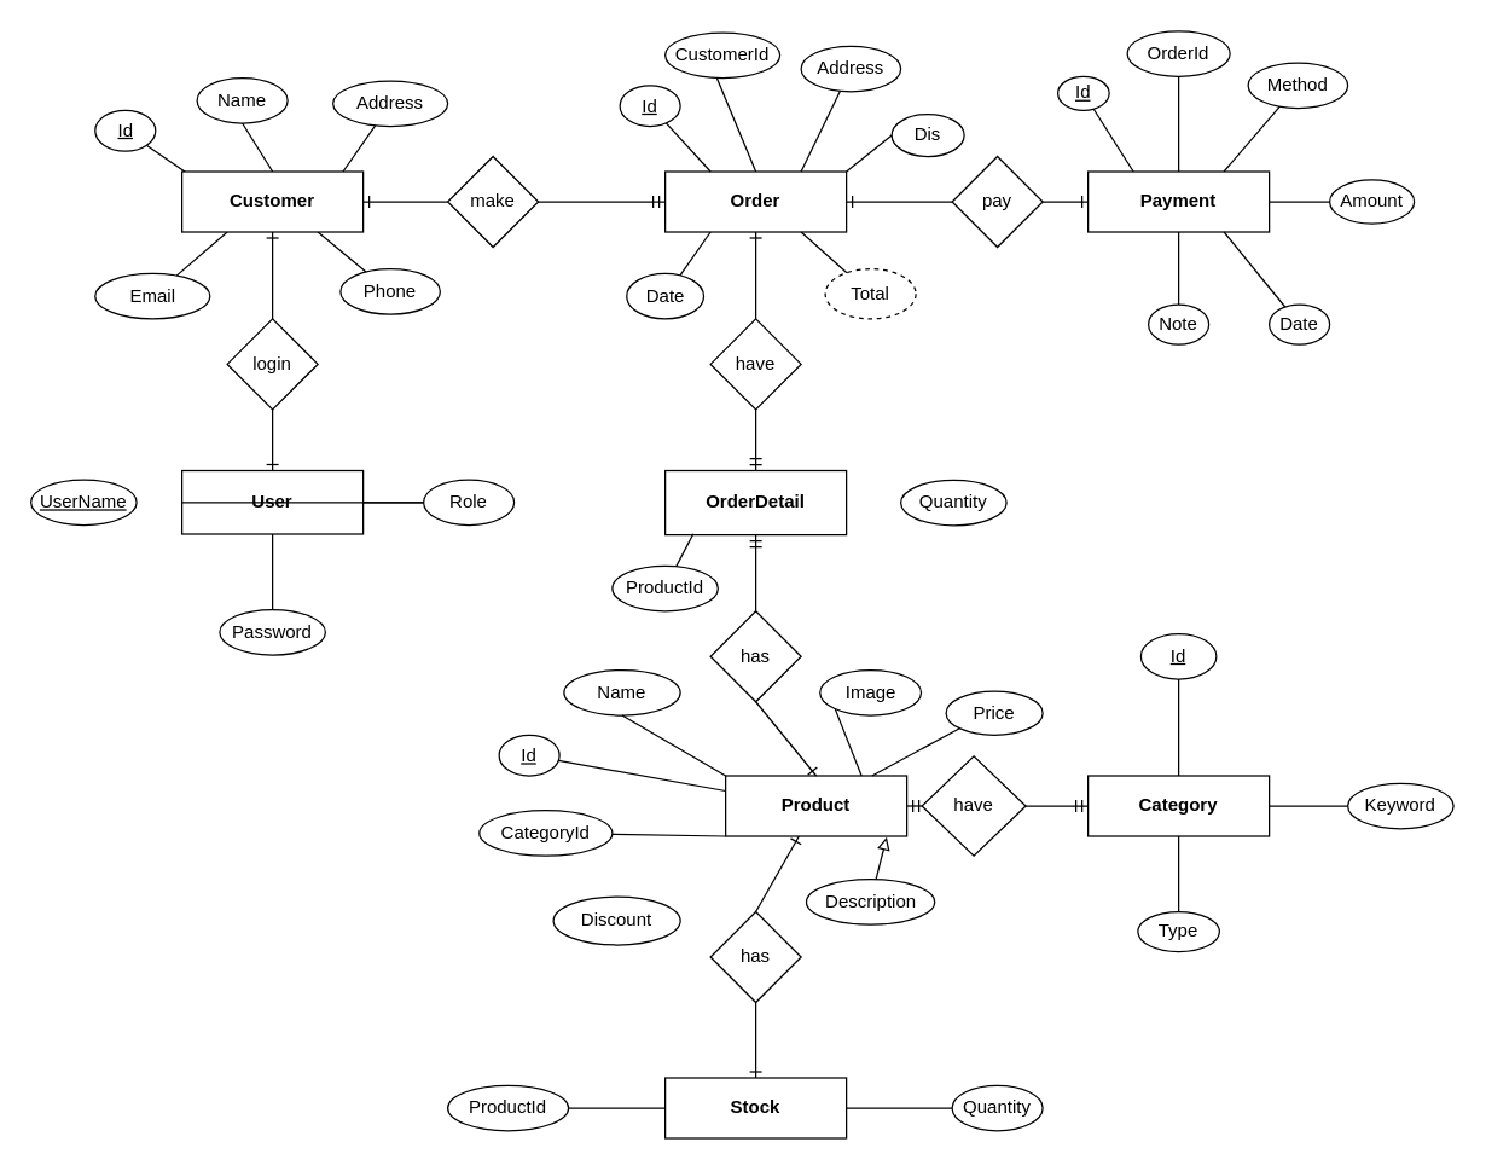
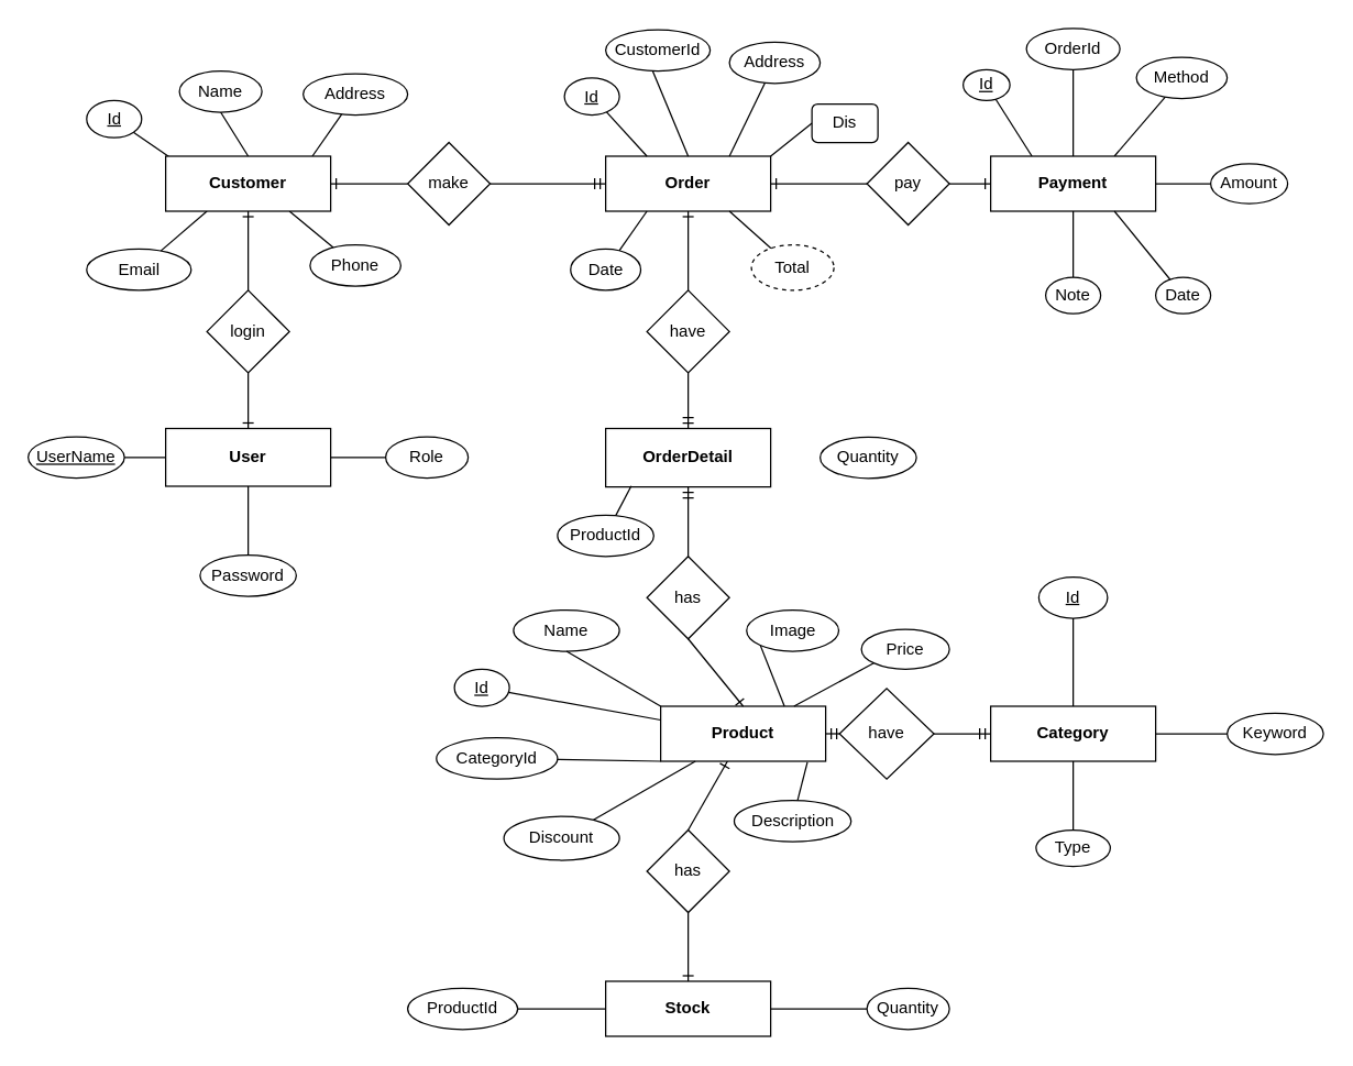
- <mxCell id="29" value="Dis" style="ellipse;whiteSpace=wrap;html=1;" parent="1" vertex="1"><mxGeometry x="590" y="75" width="48" height="28" as="geometry" /></mxCell>
+ <mxCell id="29" value="Dis" style="whiteSpace=wrap;html=1;rounded=1;" parent="1" vertex="1"><mxGeometry x="590" y="75" width="48" height="28" as="geometry" /></mxCell>
- <mxCell id="23" value="" style="endArrow=none;html=1;exitX=0;exitY=0.5;exitDx=0;exitDy=0;strokeWidth=1;" parent="1" source="3" target="17" edge="1"><mxGeometry width="50" height="50" relative="1" as="geometry"><mxPoint x="-40.47" y="263" as="sourcePoint" /><mxPoint x="-40.47" y="293.5" as="targetPoint" /></mxGeometry></mxCell>
+ <mxCell id="23" value="" style="endArrow=none;html=1;entryX=1;entryY=0.5;entryDx=0;entryDy=0;exitX=0;exitY=0.5;exitDx=0;exitDy=0;strokeWidth=1;" parent="1" source="3" target="4" edge="1"><mxGeometry width="50" height="50" relative="1" as="geometry"><mxPoint x="-40.47" y="263" as="sourcePoint" /><mxPoint x="-40.47" y="293.5" as="targetPoint" /></mxGeometry></mxCell>
- <mxCell id="91" style="edgeStyle=none;rounded=0;orthogonalLoop=1;jettySize=auto;html=1;startSize=6;endArrow=block;endFill=0;endSize=6;entryX=0.889;entryY=1.017;entryDx=0;entryDy=0;entryPerimeter=0;strokeWidth=1;" parent="1" source="92" target="45" edge="1"><mxGeometry relative="1" as="geometry"><mxPoint x="22" y="274.48" as="targetPoint" /></mxGeometry></mxCell>
+ <mxCell id="91" style="edgeStyle=none;rounded=0;orthogonalLoop=1;jettySize=auto;html=1;startSize=6;endArrow=none;endFill=0;endSize=6;entryX=0.889;entryY=1.017;entryDx=0;entryDy=0;entryPerimeter=0;strokeWidth=1;" parent="1" source="92" target="45" edge="1"><mxGeometry relative="1" as="geometry"><mxPoint x="22" y="274.48" as="targetPoint" /></mxGeometry></mxCell>
+ <mxCell id="46" style="edgeStyle=none;rounded=0;orthogonalLoop=1;jettySize=auto;html=1;startSize=6;endArrow=none;endFill=0;endSize=6;strokeWidth=1;" parent="1" source="47" target="45" edge="1"><mxGeometry relative="1" as="geometry"><mxPoint x="-83.47" y="631.5" as="targetPoint" /></mxGeometry></mxCell>
